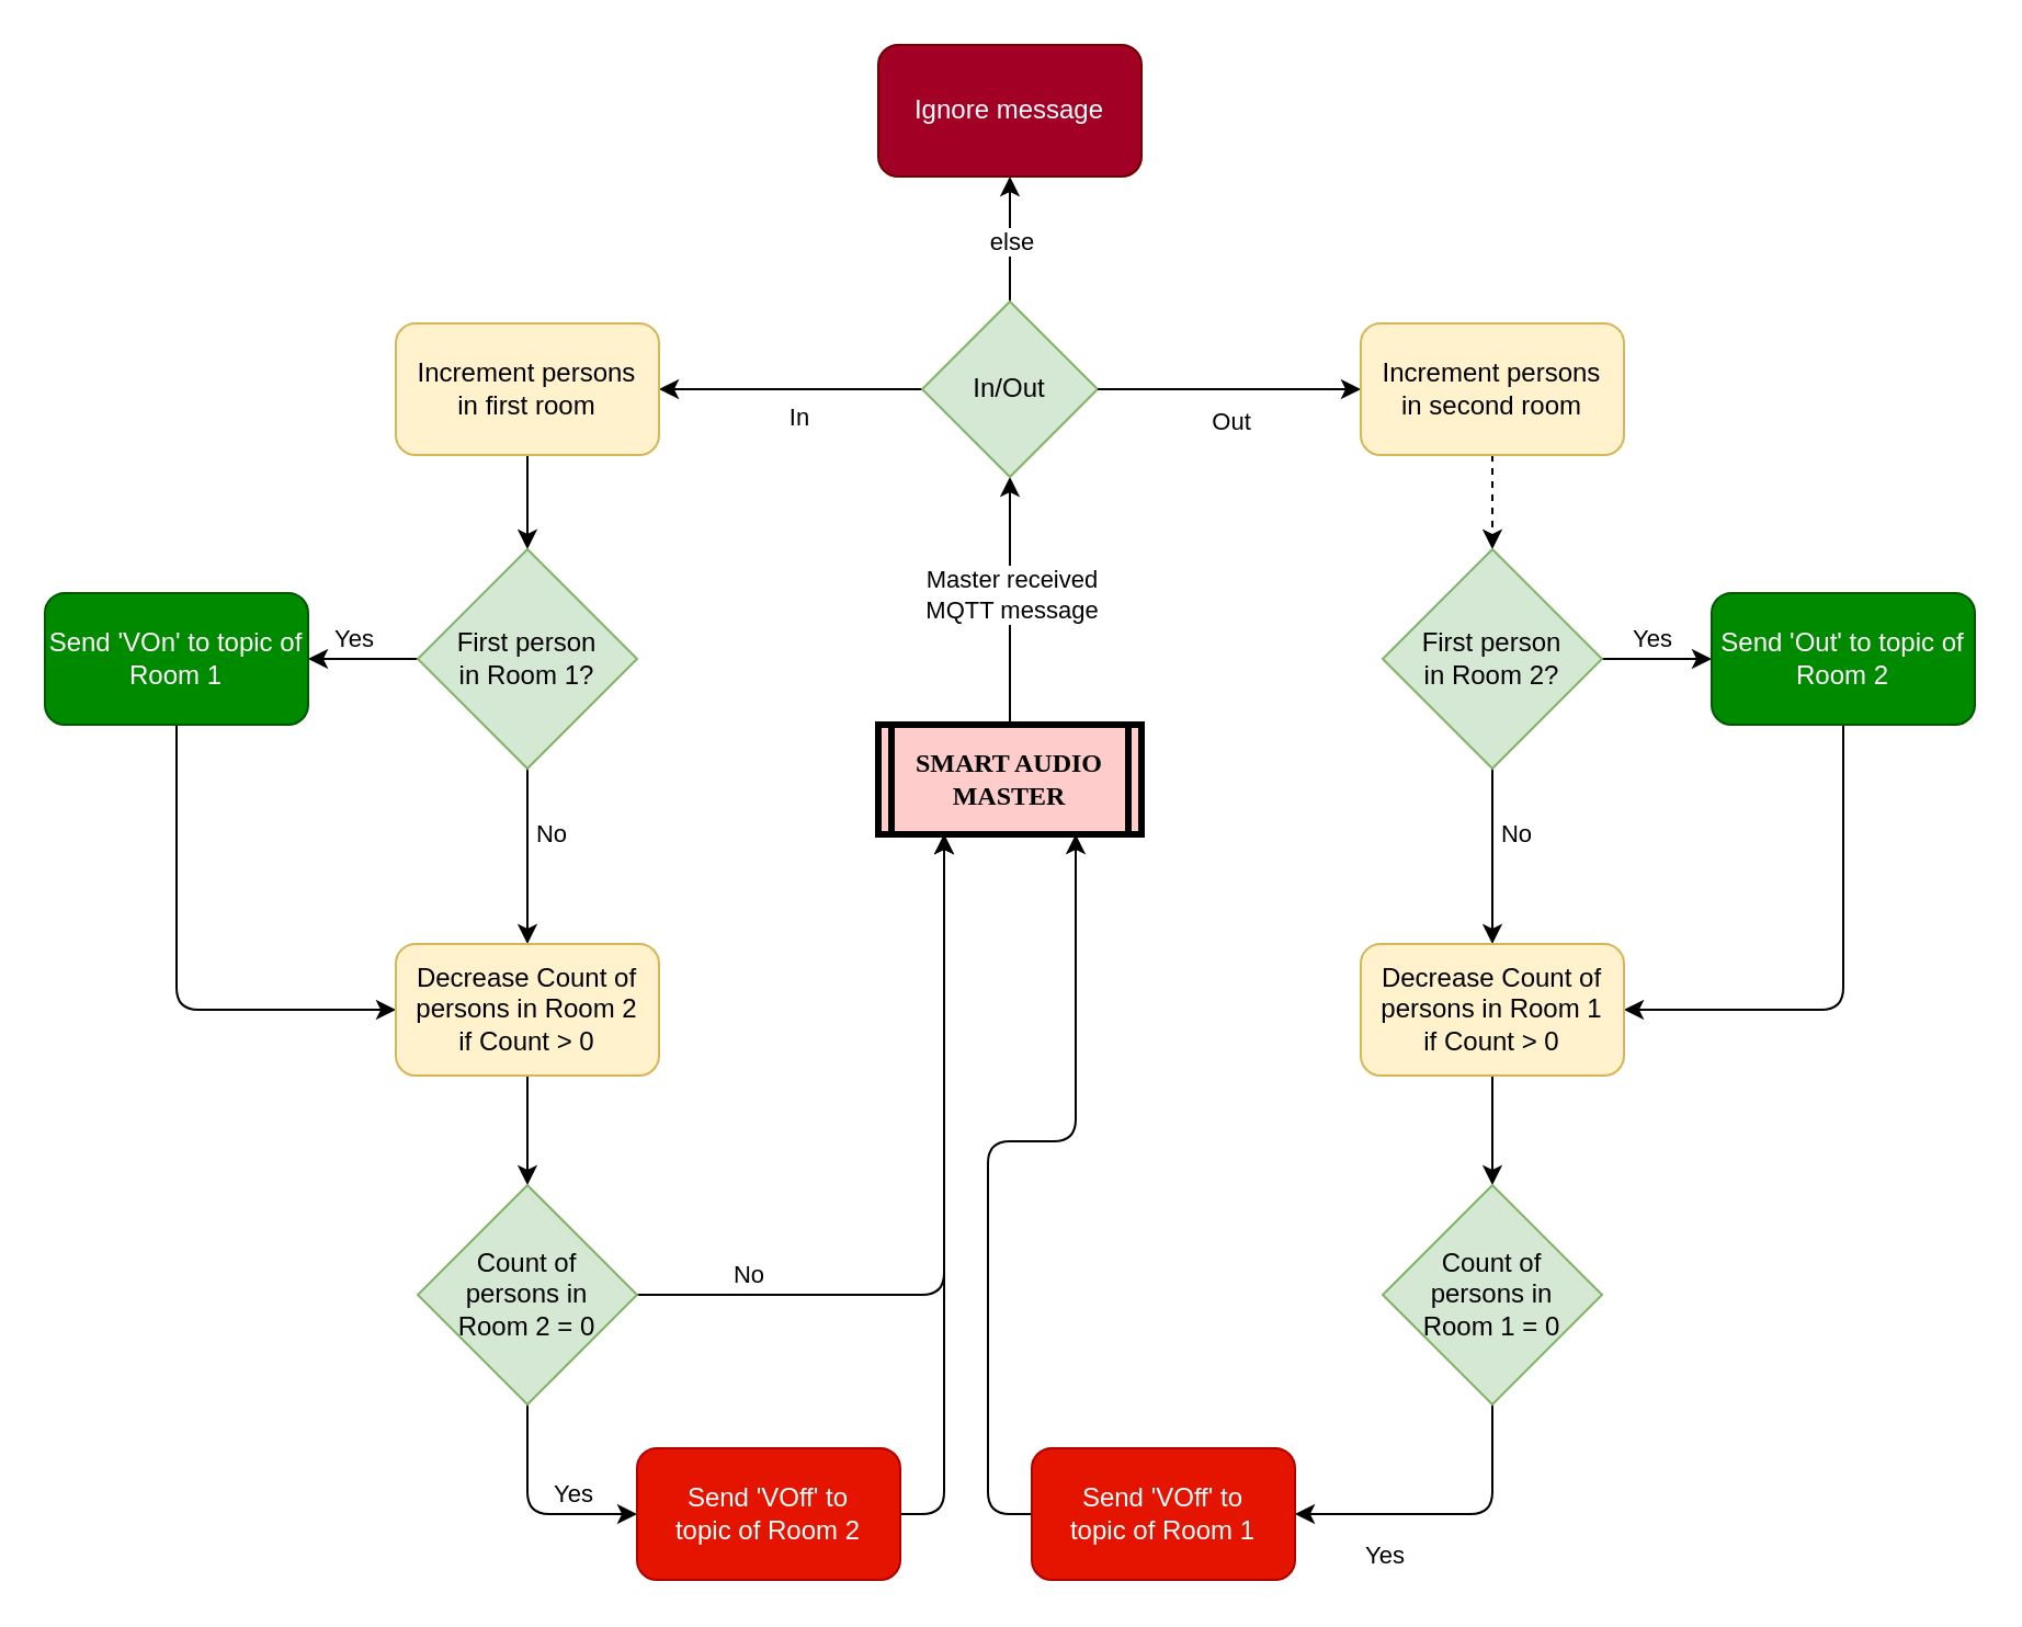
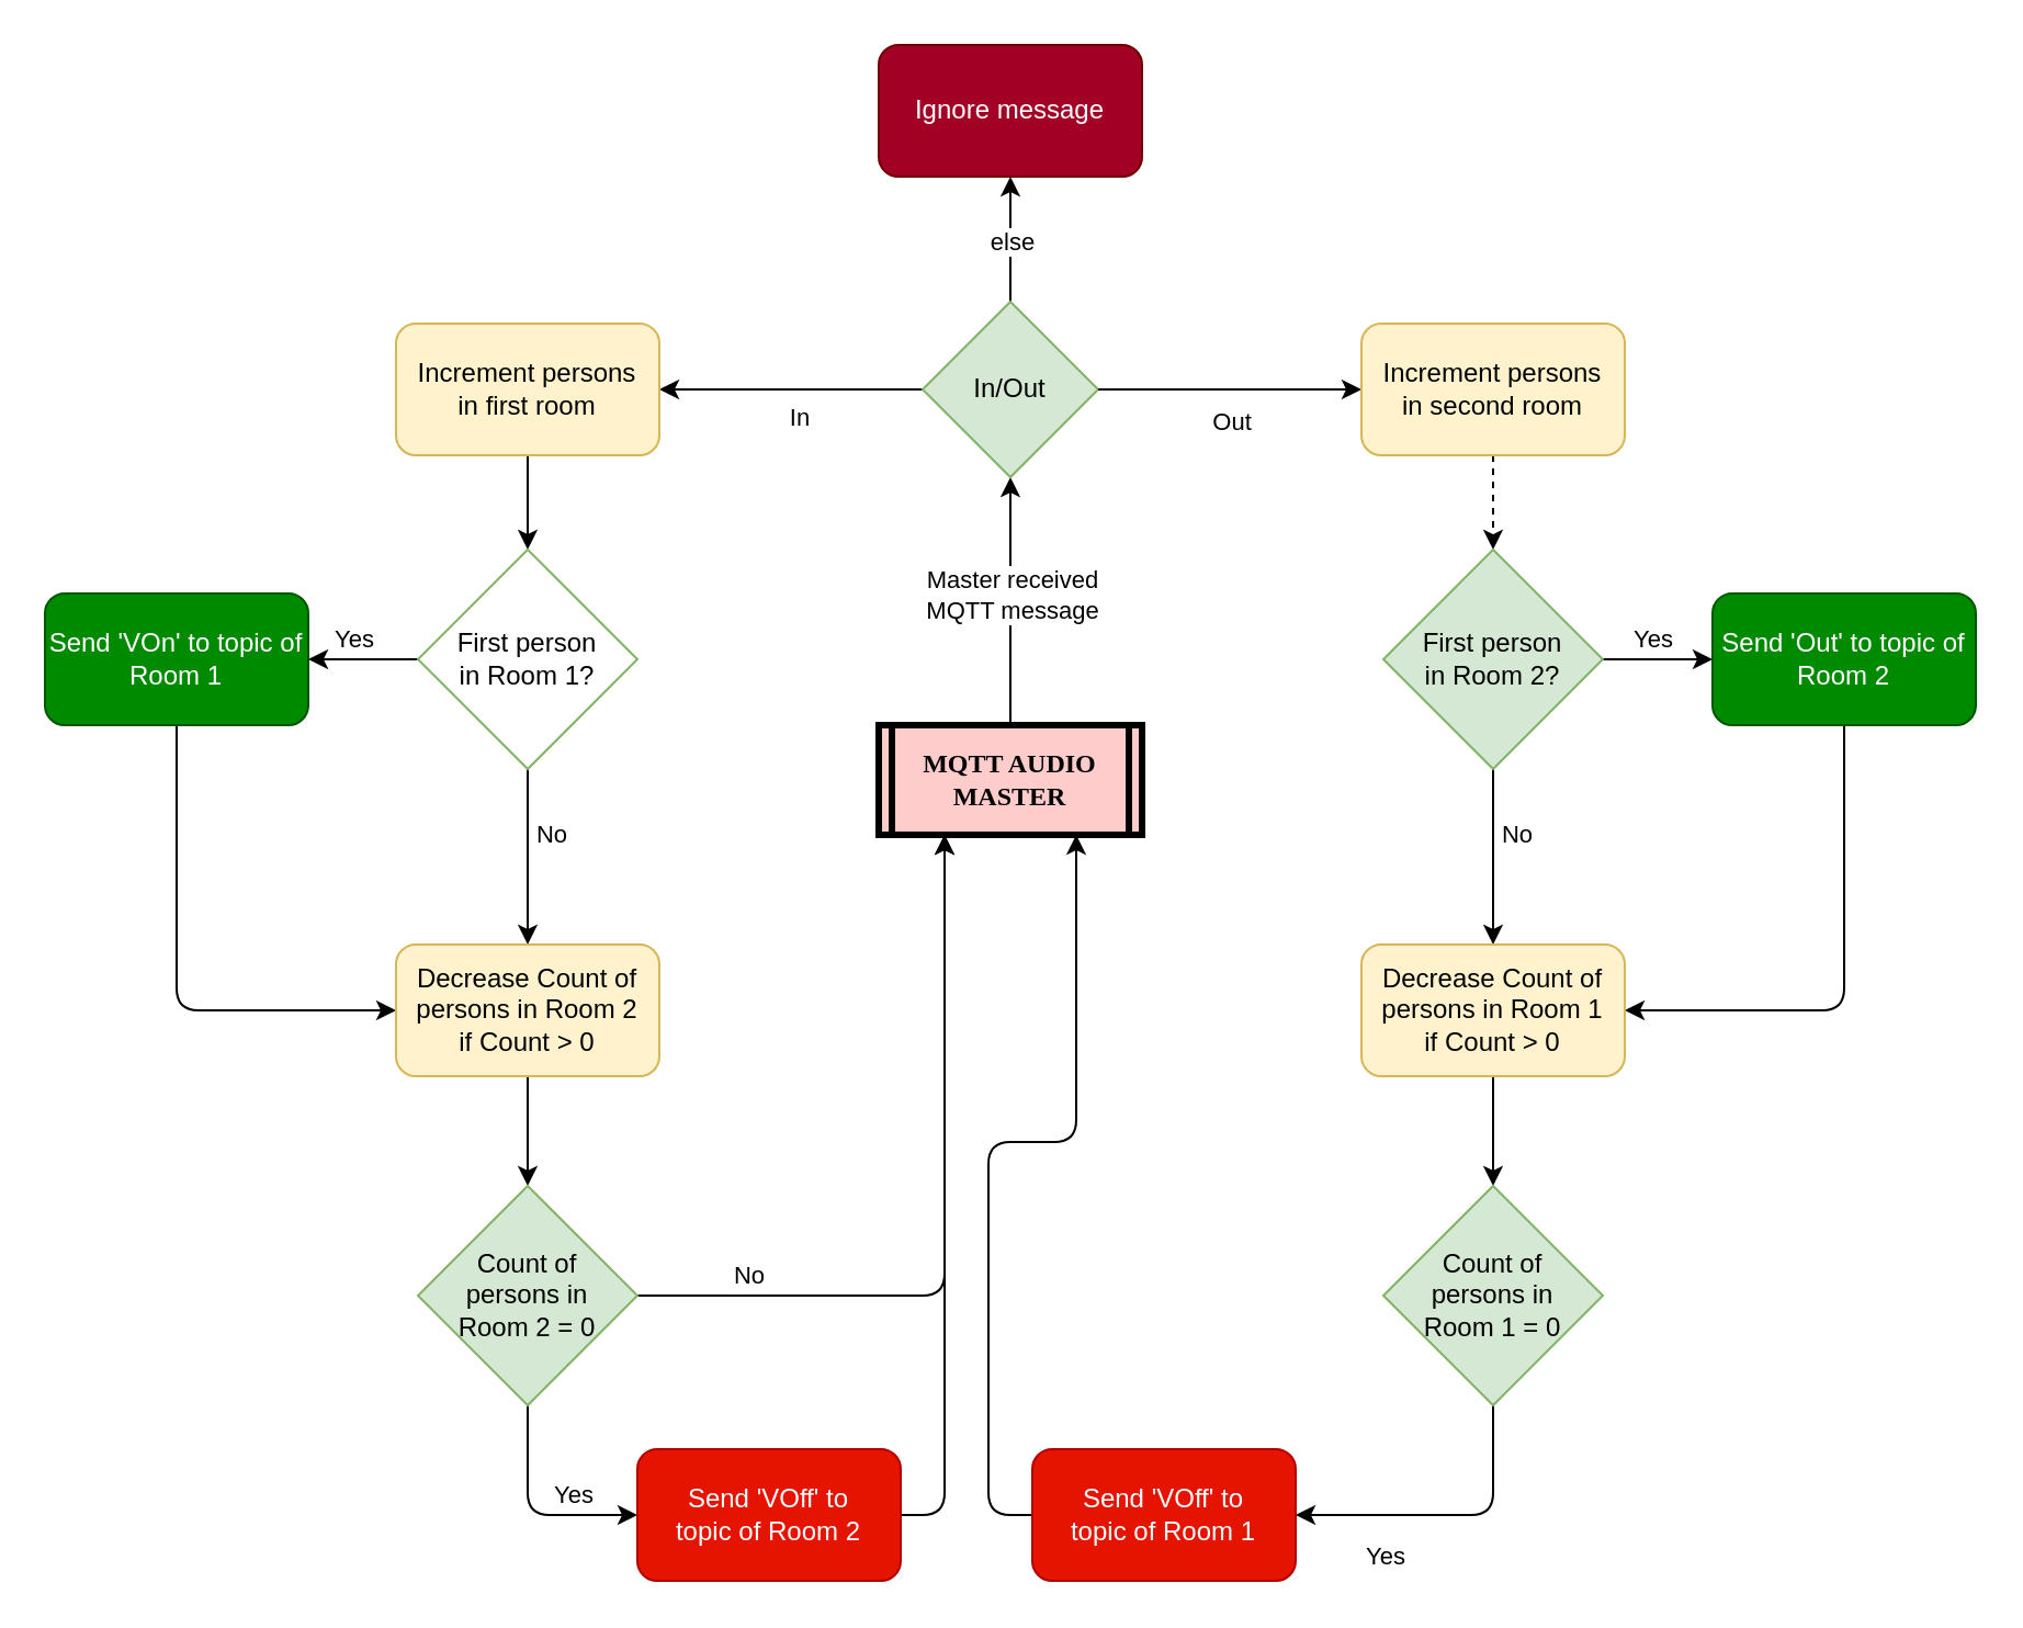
- <mxCell id="16" value="First person&lt;br&gt;in Room 1?" style="rhombus;whiteSpace=wrap;html=1;fillColor=#d5e8d4;strokeColor=#82b366;" parent="1" vertex="1"><mxGeometry x="190" y="250" width="100" height="100" as="geometry" /></mxCell>
+ <mxCell id="16" value="First person&lt;br&gt;in Room 1?" style="rhombus;whiteSpace=wrap;html=1;fillColor=#ffffff;strokeColor=#82b366;" parent="1" vertex="1"><mxGeometry x="190" y="250" width="100" height="100" as="geometry" /></mxCell>
- <mxCell id="2" value="SMART AUDIO MASTER" style="shape=process;whiteSpace=wrap;align=center;verticalAlign=middle;size=0.048;fontStyle=1;strokeWidth=3;fillColor=#FFCCCC;fontFamily=Verdana;" parent="1" vertex="1"><mxGeometry x="400" y="330" width="120" height="50" as="geometry" /></mxCell>
+ <mxCell id="2" value="MQTT AUDIO MASTER" style="shape=process;whiteSpace=wrap;align=center;verticalAlign=middle;size=0.048;fontStyle=1;strokeWidth=3;fillColor=#FFCCCC;fontFamily=Verdana;" parent="1" vertex="1"><mxGeometry x="400" y="330" width="120" height="50" as="geometry" /></mxCell>
